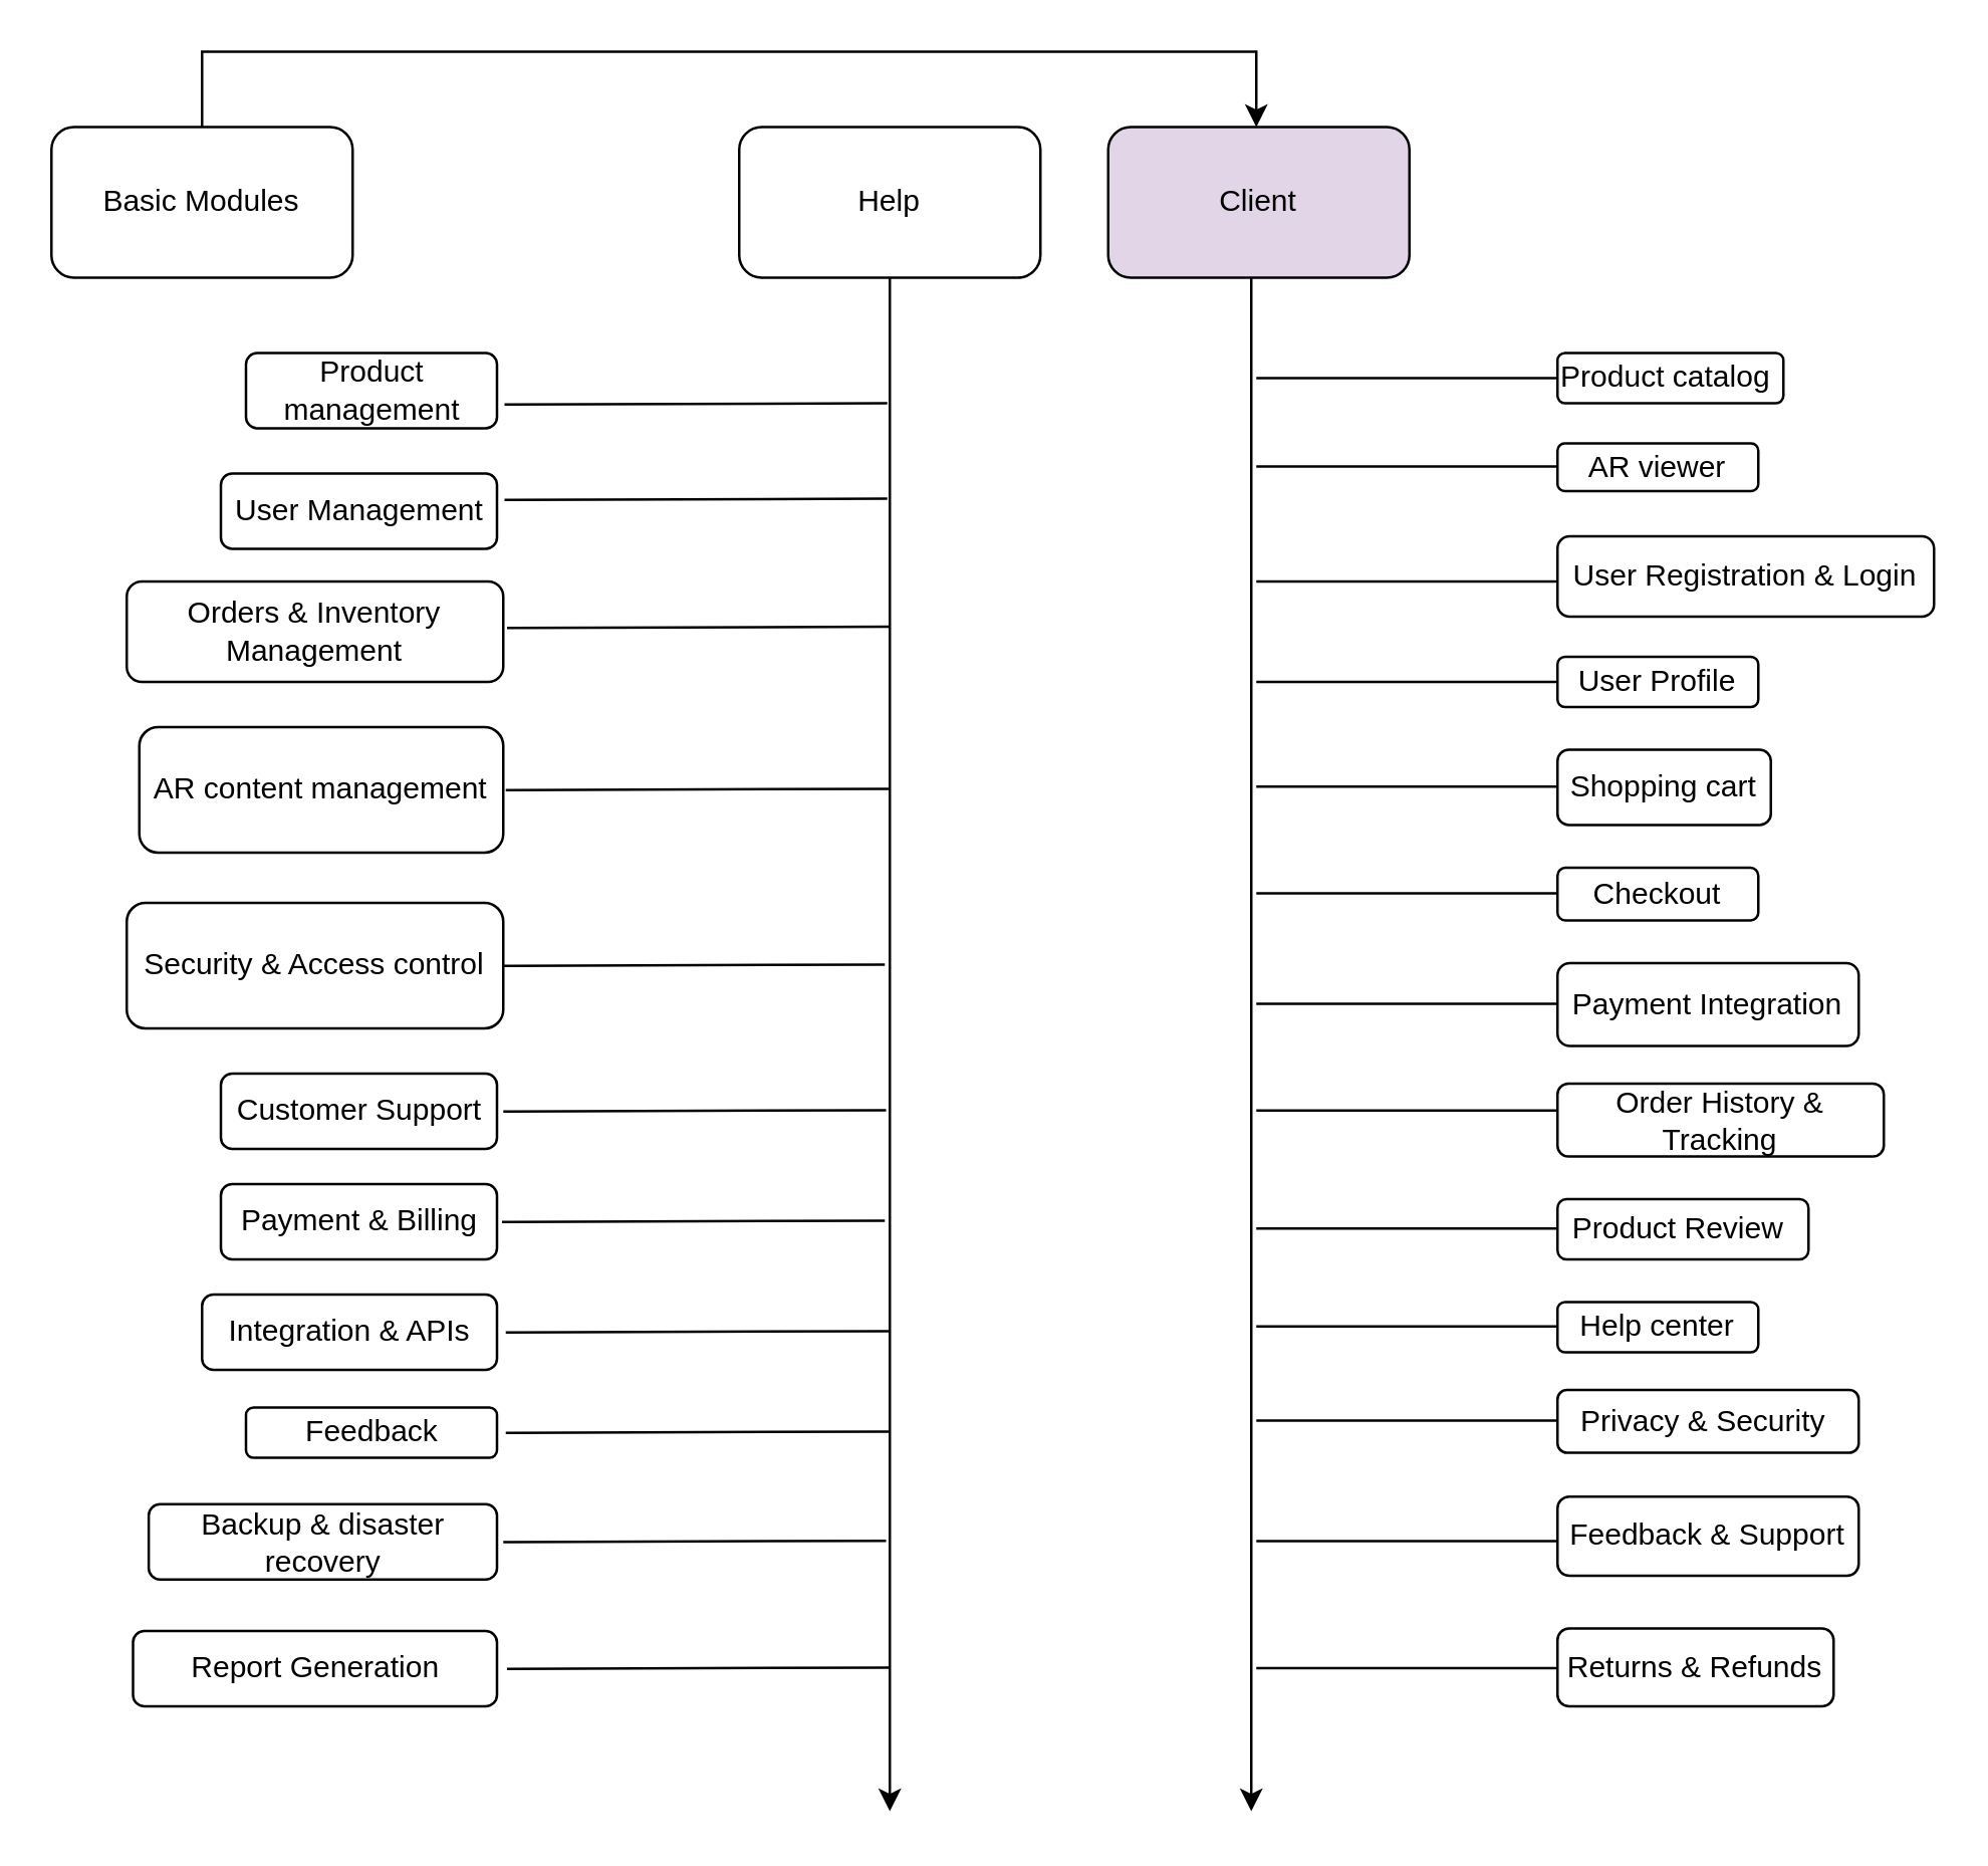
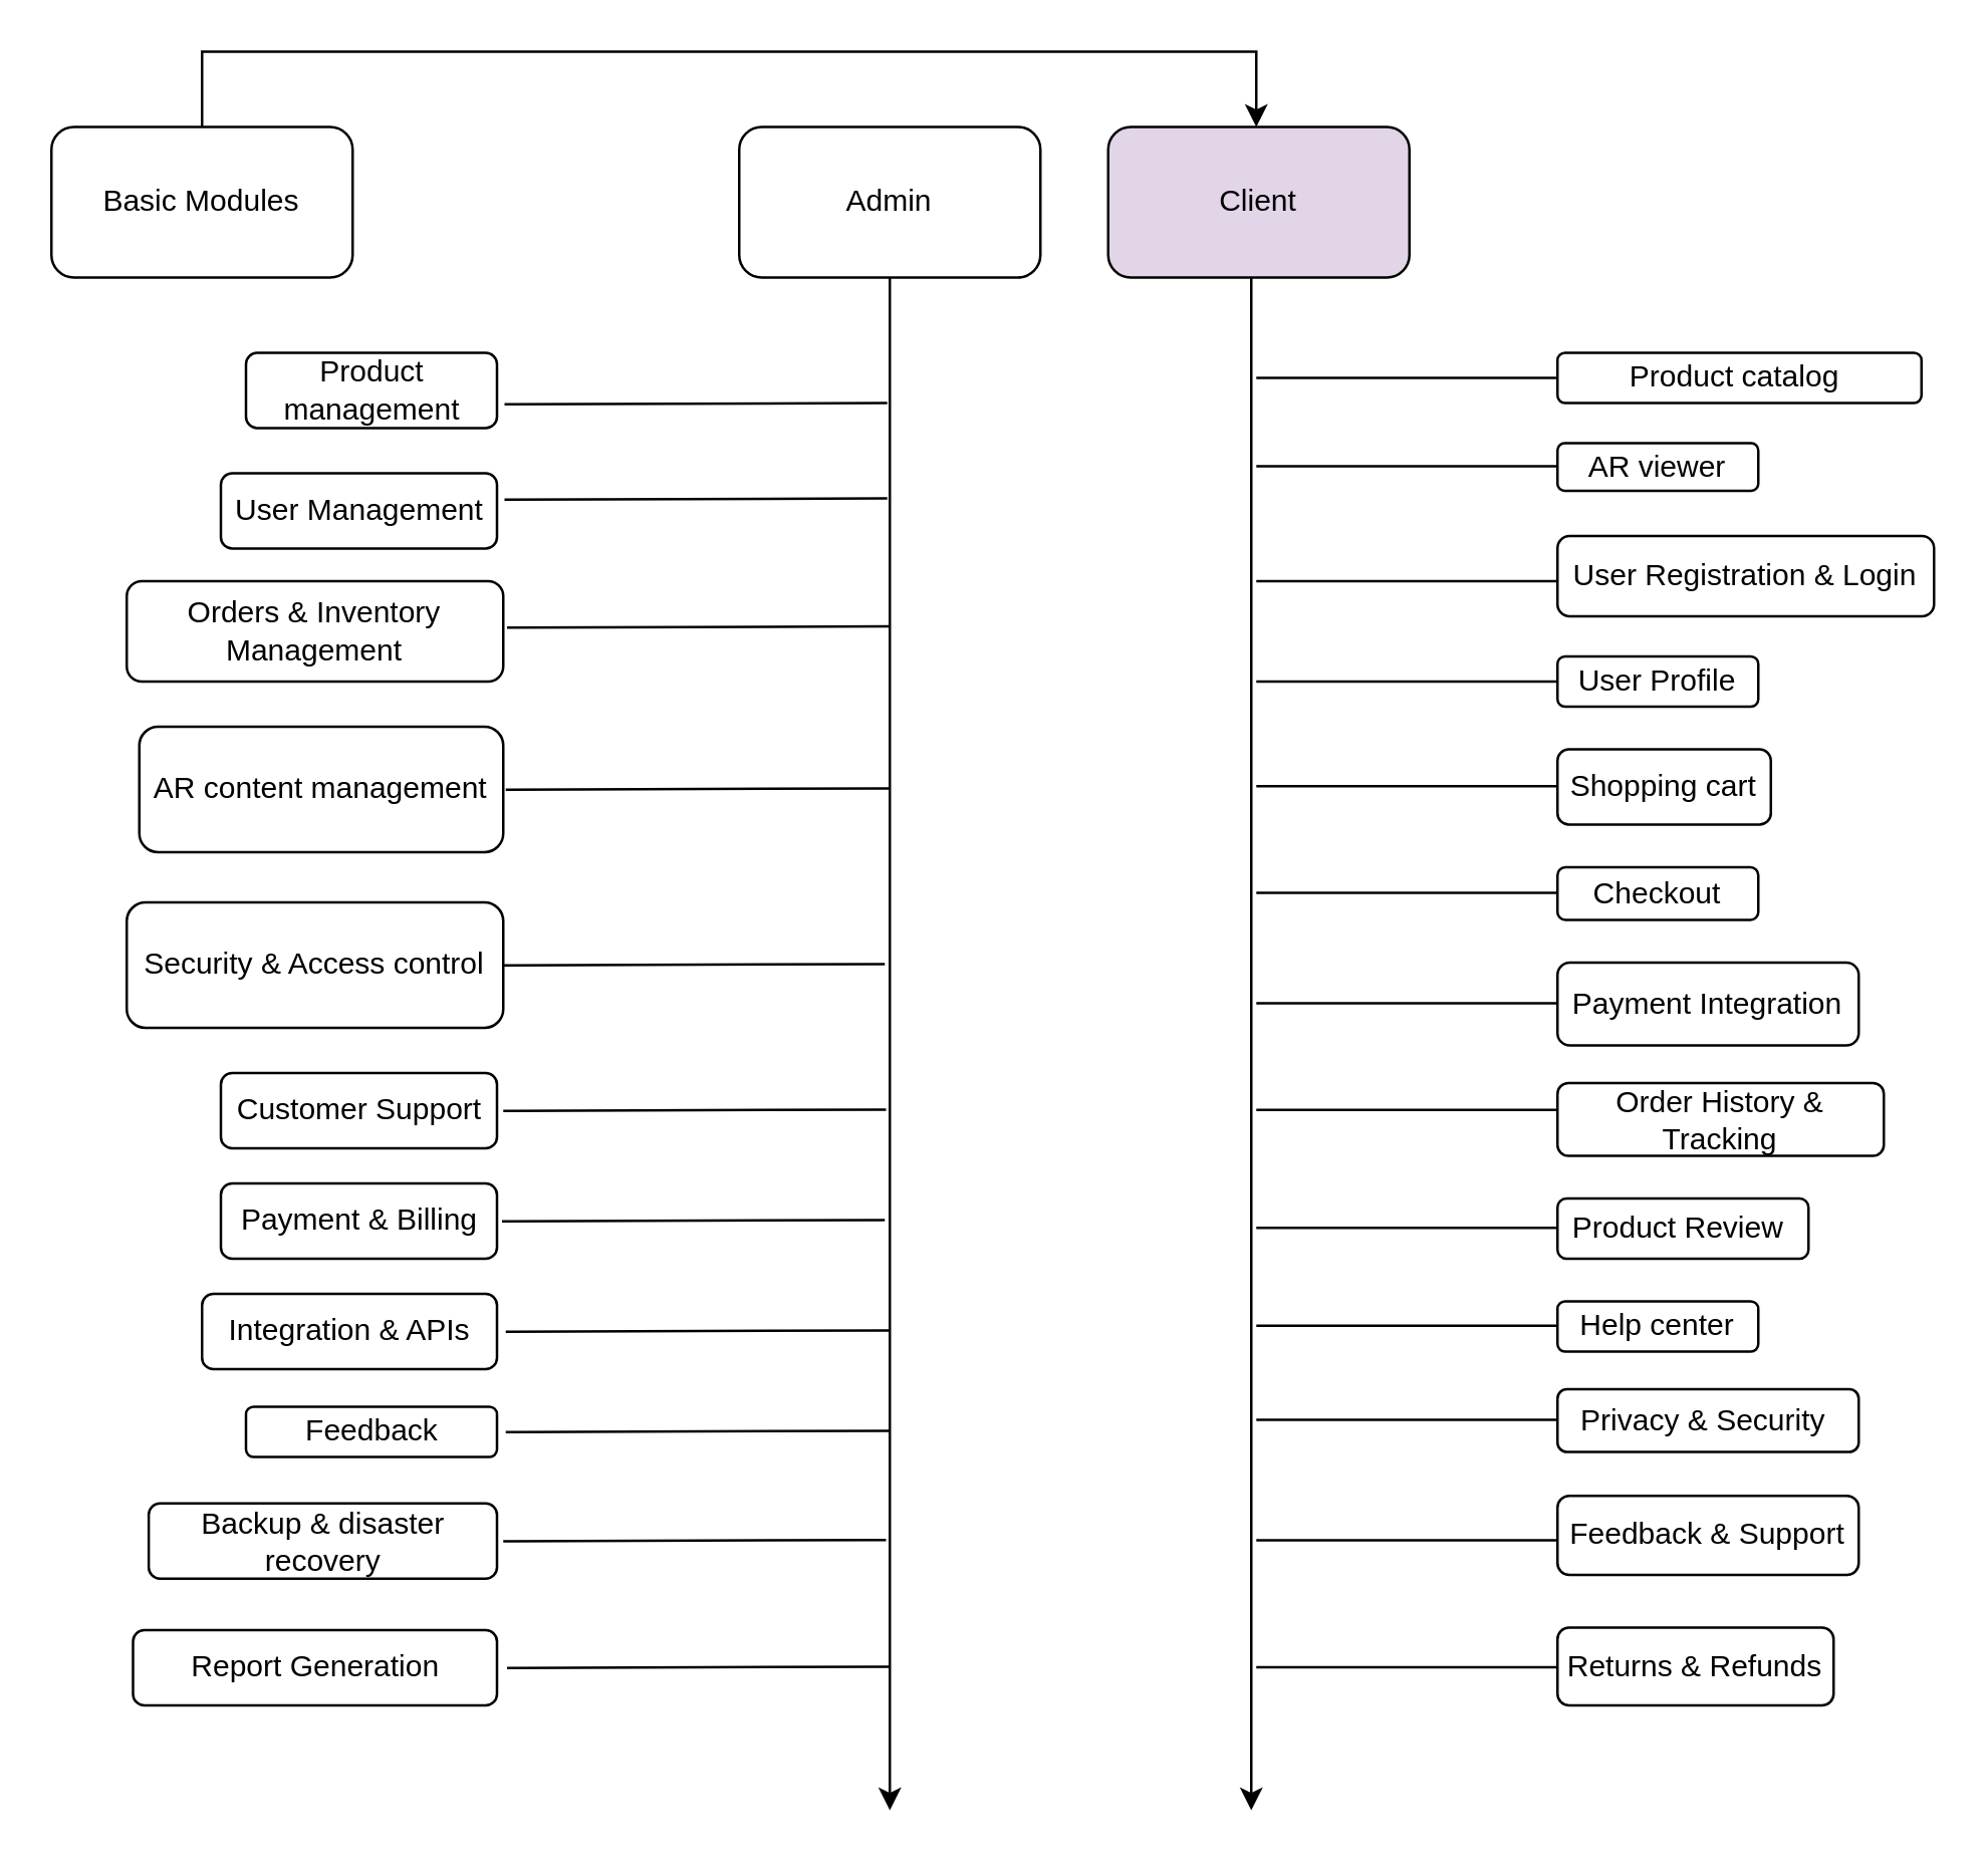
- <mxCell id="5" value="Help" style="rounded=1;whiteSpace=wrap;html=1;" parent="1" vertex="1"><mxGeometry x="294" y="50" width="120" height="60" as="geometry" /></mxCell>
+ <mxCell id="5" value="Admin" style="rounded=1;whiteSpace=wrap;html=1;" parent="1" vertex="1"><mxGeometry x="294" y="50" width="120" height="60" as="geometry" /></mxCell>
- <mxCell id="30" value="Product catalog&amp;nbsp;" style="rounded=1;whiteSpace=wrap;html=1;" parent="1" vertex="1"><mxGeometry x="620" y="140" width="90" height="20" as="geometry" /></mxCell>
+ <mxCell id="30" value="Product catalog&amp;nbsp;" style="rounded=1;whiteSpace=wrap;html=1;" parent="1" vertex="1"><mxGeometry x="620" y="140" width="145" height="20" as="geometry" /></mxCell>
